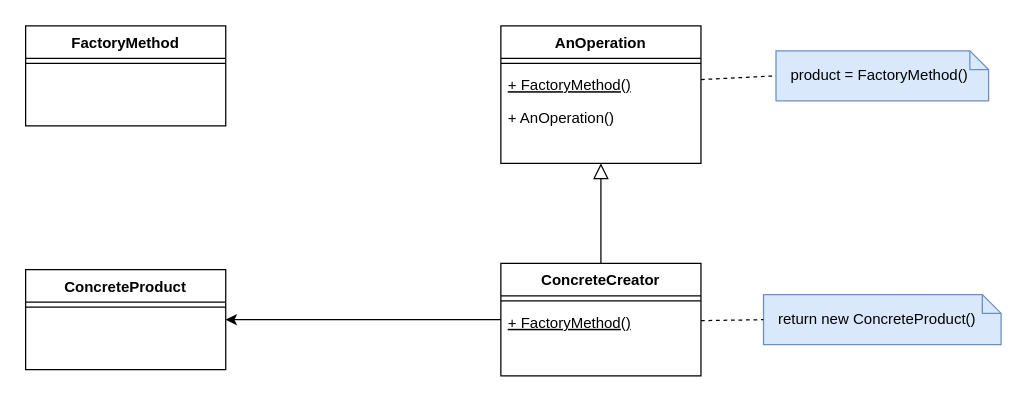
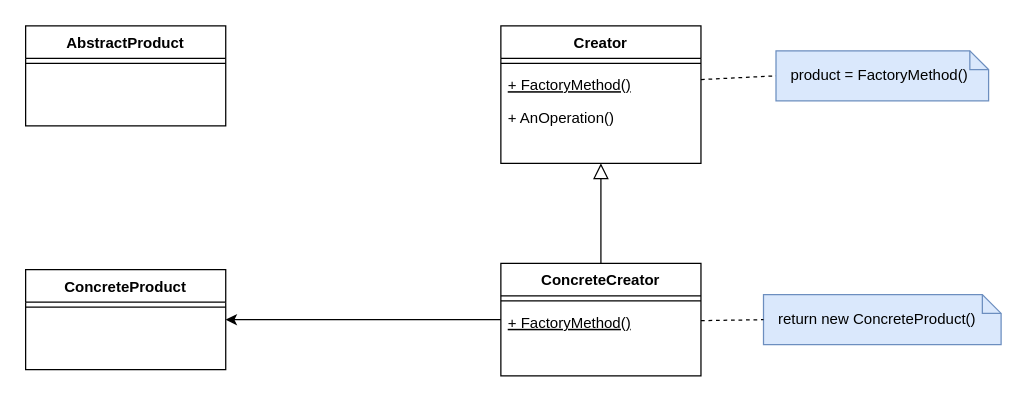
- <mxCell id="15" value="FactoryMethod" style="swimlane;fontStyle=1;align=center;verticalAlign=top;childLayout=stackLayout;horizontal=1;startSize=26;horizontalStack=0;resizeParent=1;resizeLast=0;collapsible=1;marginBottom=0;rounded=0;shadow=0;strokeWidth=1;" vertex="1" parent="1"><mxGeometry x="20" y="20" width="160" height="80" as="geometry"><mxRectangle x="130" y="380" width="160" height="26" as="alternateBounds" /></mxGeometry></mxCell>
+ <mxCell id="15" value="AbstractProduct" style="swimlane;fontStyle=1;align=center;verticalAlign=top;childLayout=stackLayout;horizontal=1;startSize=26;horizontalStack=0;resizeParent=1;resizeLast=0;collapsible=1;marginBottom=0;rounded=0;shadow=0;strokeWidth=1;" vertex="1" parent="1"><mxGeometry x="20" y="20" width="160" height="80" as="geometry"><mxRectangle x="130" y="380" width="160" height="26" as="alternateBounds" /></mxGeometry></mxCell>
- <mxCell id="8" value="AnOperation" style="swimlane;fontStyle=1;align=center;verticalAlign=top;childLayout=stackLayout;horizontal=1;startSize=26;horizontalStack=0;resizeParent=1;resizeLast=0;collapsible=1;marginBottom=0;rounded=0;shadow=0;strokeWidth=1;" vertex="1" parent="1"><mxGeometry x="400" y="20" width="160" height="110" as="geometry"><mxRectangle x="130" y="380" width="160" height="26" as="alternateBounds" /></mxGeometry></mxCell>
+ <mxCell id="8" value="Creator" style="swimlane;fontStyle=1;align=center;verticalAlign=top;childLayout=stackLayout;horizontal=1;startSize=26;horizontalStack=0;resizeParent=1;resizeLast=0;collapsible=1;marginBottom=0;rounded=0;shadow=0;strokeWidth=1;" vertex="1" parent="1"><mxGeometry x="400" y="20" width="160" height="110" as="geometry"><mxRectangle x="130" y="380" width="160" height="26" as="alternateBounds" /></mxGeometry></mxCell>
